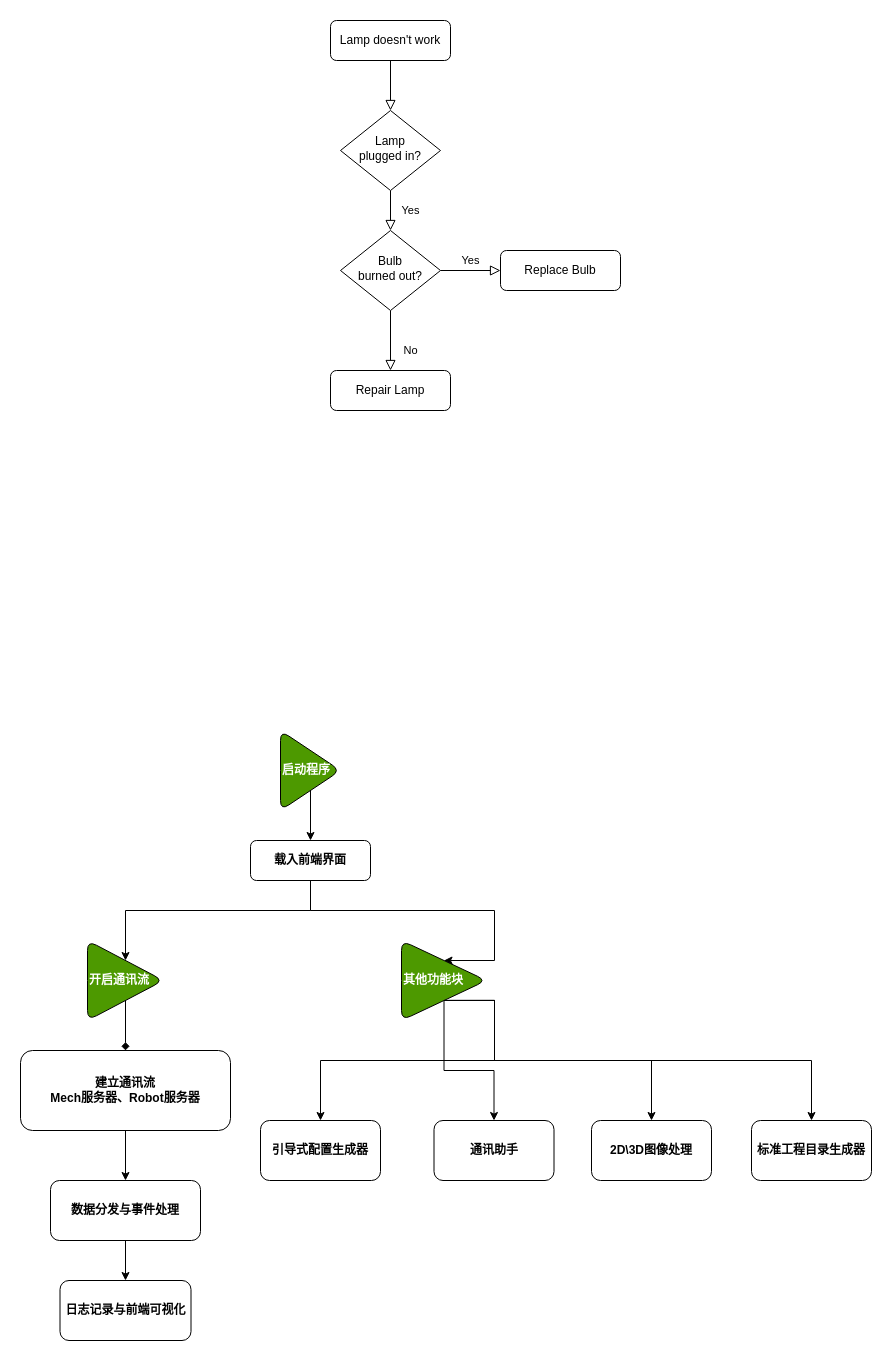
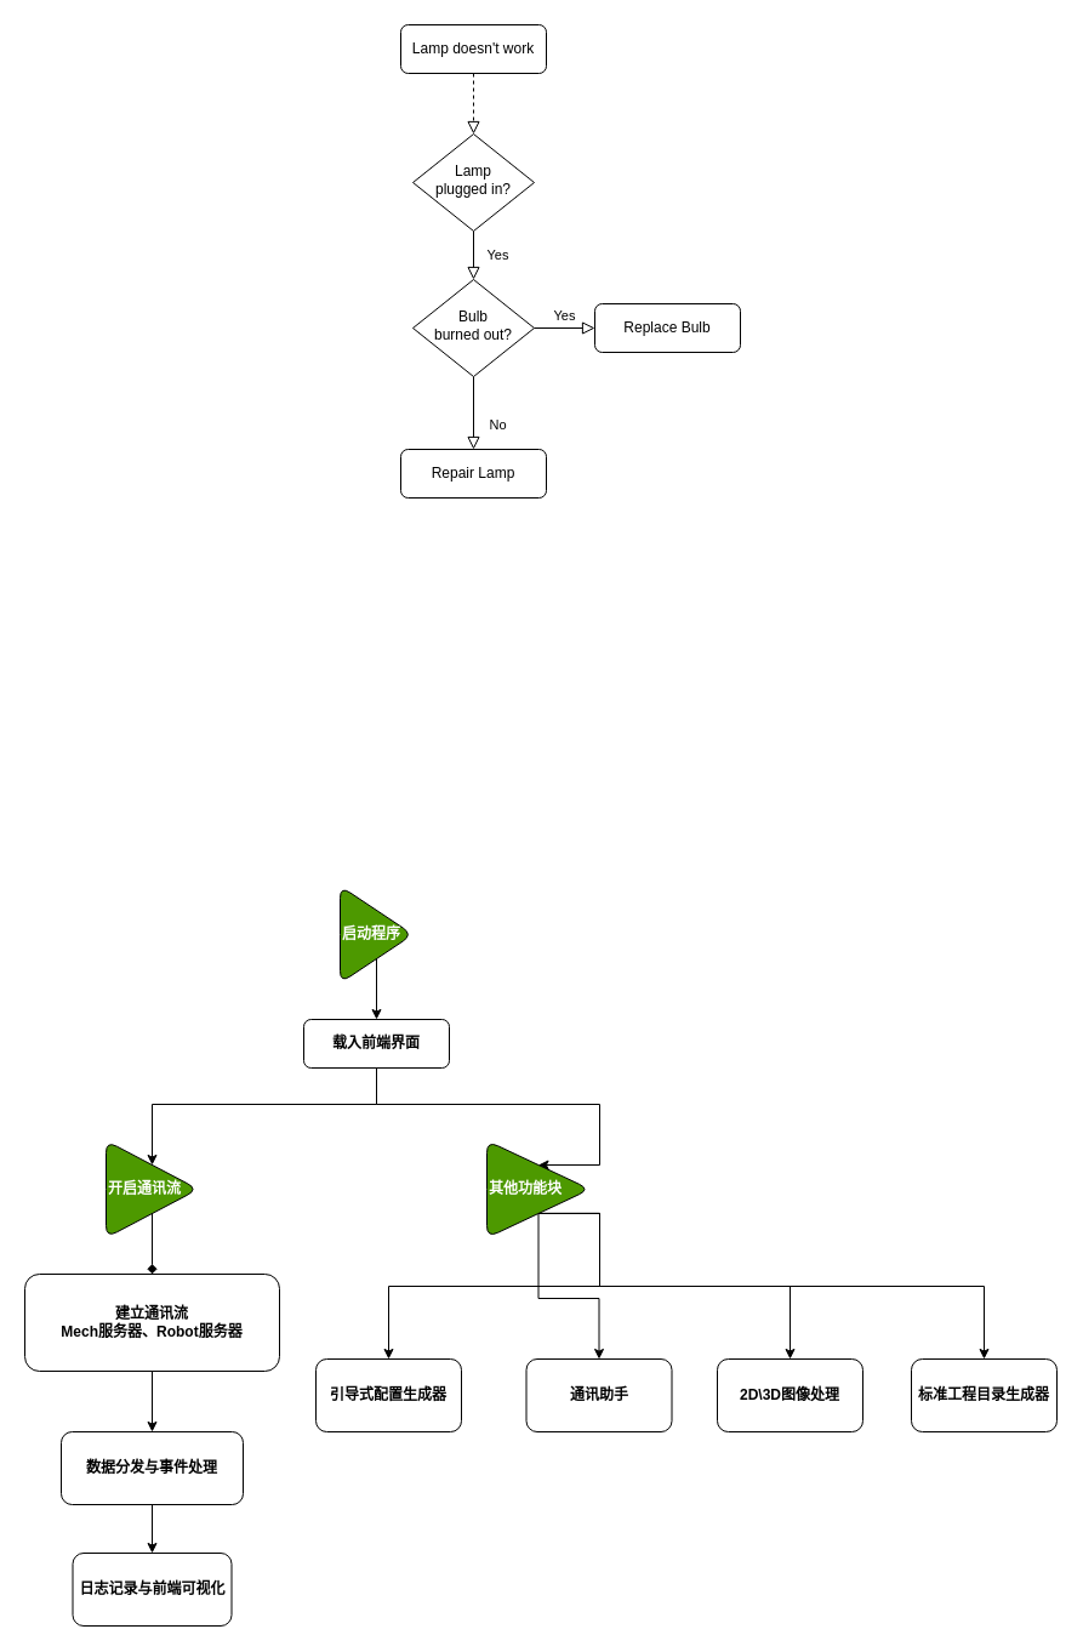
- <mxCell id="2" value="" style="rounded=0;html=1;jettySize=auto;orthogonalLoop=1;fontSize=11;endArrow=block;endFill=0;endSize=8;strokeWidth=1;shadow=0;labelBackgroundColor=none;edgeStyle=orthogonalEdgeStyle;" parent="1" source="3" target="5" edge="1"><mxGeometry relative="1" as="geometry" /></mxCell>
+ <mxCell id="2" value="" style="rounded=0;html=1;jettySize=auto;orthogonalLoop=1;fontSize=11;endArrow=block;endFill=0;endSize=8;strokeWidth=1;shadow=0;labelBackgroundColor=none;edgeStyle=orthogonalEdgeStyle;dashed=1;" parent="1" source="3" target="5" edge="1"><mxGeometry relative="1" as="geometry" /></mxCell>
- <mxCell id="12" value="Replace Bulb" style="rounded=1;whiteSpace=wrap;html=1;fontSize=12;glass=0;strokeWidth=1;shadow=0;" parent="1" vertex="1"><mxGeometry x="500" y="250" width="120" height="40" as="geometry" /></mxCell>
+ <mxCell id="12" value="Replace Bulb" style="rounded=1;whiteSpace=wrap;html=1;fontSize=12;glass=0;strokeWidth=1;shadow=0;" parent="1" vertex="1"><mxGeometry x="490" y="250" width="120" height="40" as="geometry" /></mxCell>
